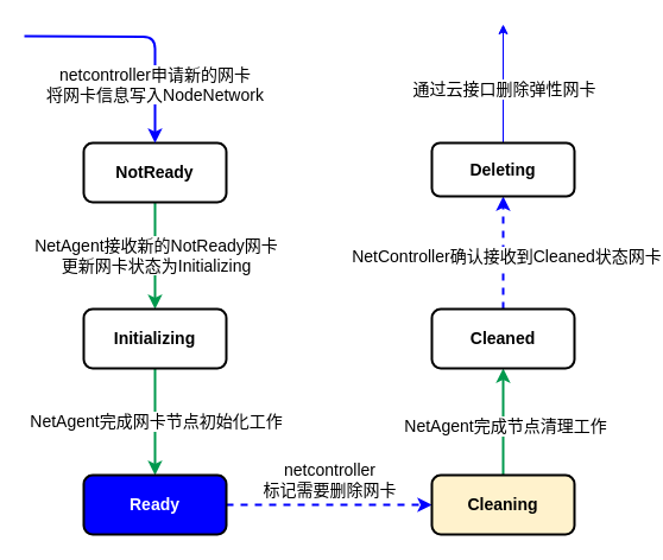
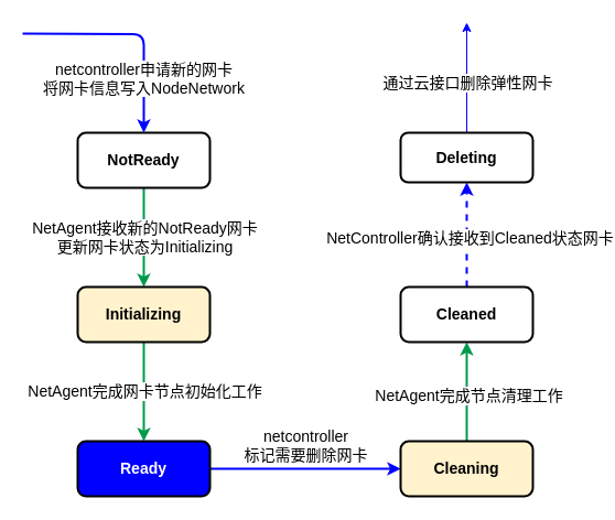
- <mxCell id="9" value="Initializing" style="rounded=1;whiteSpace=wrap;html=1;strokeWidth=2;fontSize=14;fontStyle=1" parent="1" vertex="1"><mxGeometry x="70" y="260" width="120" height="50" as="geometry" /></mxCell>
+ <mxCell id="9" value="Initializing" style="rounded=1;whiteSpace=wrap;html=1;strokeWidth=2;fontSize=14;fontStyle=1;fillColor=#fff2cc;" parent="1" vertex="1"><mxGeometry x="70" y="260" width="120" height="50" as="geometry" /></mxCell>
- <mxCell id="10" style="edgeStyle=orthogonalEdgeStyle;rounded=1;orthogonalLoop=1;jettySize=auto;html=1;exitX=1;exitY=0.5;exitDx=0;exitDy=0;fontSize=14;strokeWidth=2;strokeColor=#0000FF;dashed=1;" parent="1" source="12" target="15" edge="1"><mxGeometry relative="1" as="geometry" /></mxCell>
+ <mxCell id="10" style="edgeStyle=orthogonalEdgeStyle;rounded=1;orthogonalLoop=1;jettySize=auto;html=1;exitX=1;exitY=0.5;exitDx=0;exitDy=0;fontSize=14;strokeWidth=2;strokeColor=#0000FF;" parent="1" source="12" target="15" edge="1"><mxGeometry relative="1" as="geometry" /></mxCell>
